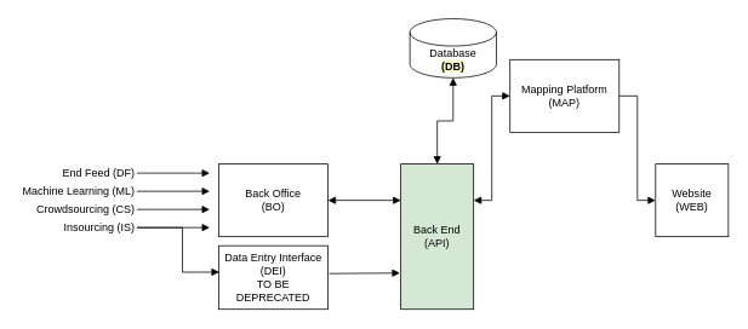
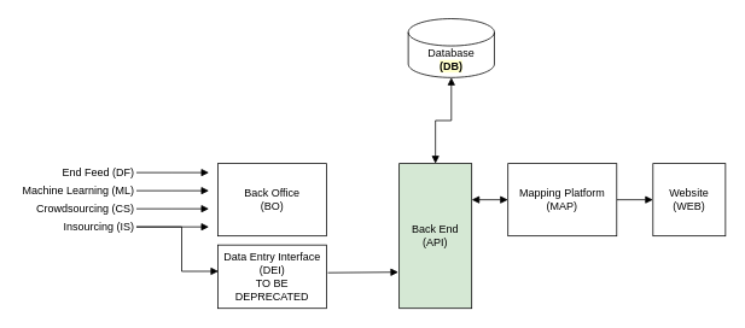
- <mxCell id="10" value="Mapping Platform&lt;br&gt;(MAP)" style="rounded=0;whiteSpace=wrap;html=1;" vertex="1" parent="1"><mxGeometry x="560" y="65" width="120" height="80" as="geometry" /></mxCell>
+ <mxCell id="10" value="Mapping Platform&lt;br&gt;(MAP)" style="rounded=0;whiteSpace=wrap;html=1;" vertex="1" parent="1"><mxGeometry x="560" y="180" width="120" height="80" as="geometry" /></mxCell>
- <mxCell id="5" style="edgeStyle=orthogonalEdgeStyle;rounded=0;orthogonalLoop=1;jettySize=auto;html=1;entryX=0;entryY=0.25;entryDx=0;entryDy=0;startArrow=block;startFill=1;endArrow=block;endFill=1;" edge="1" parent="1" source="6" target="4"><mxGeometry relative="1" as="geometry" /></mxCell>
